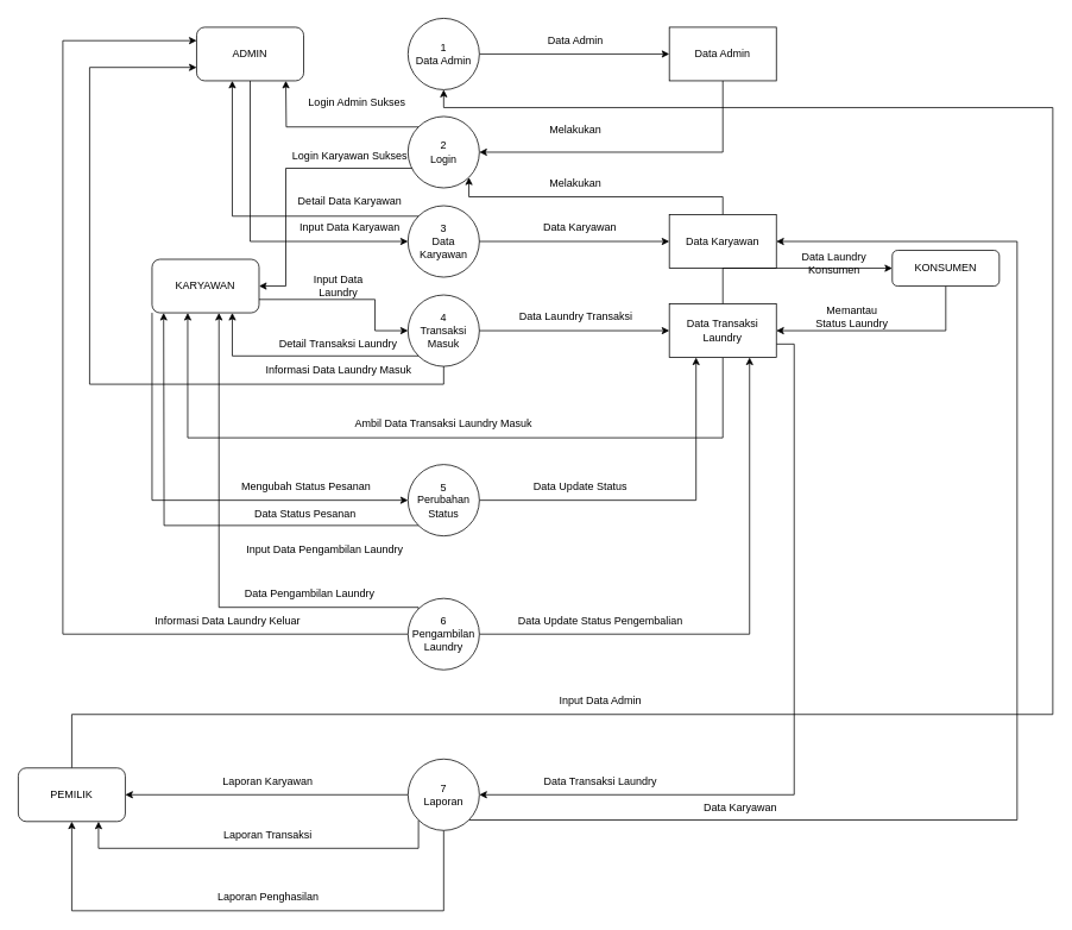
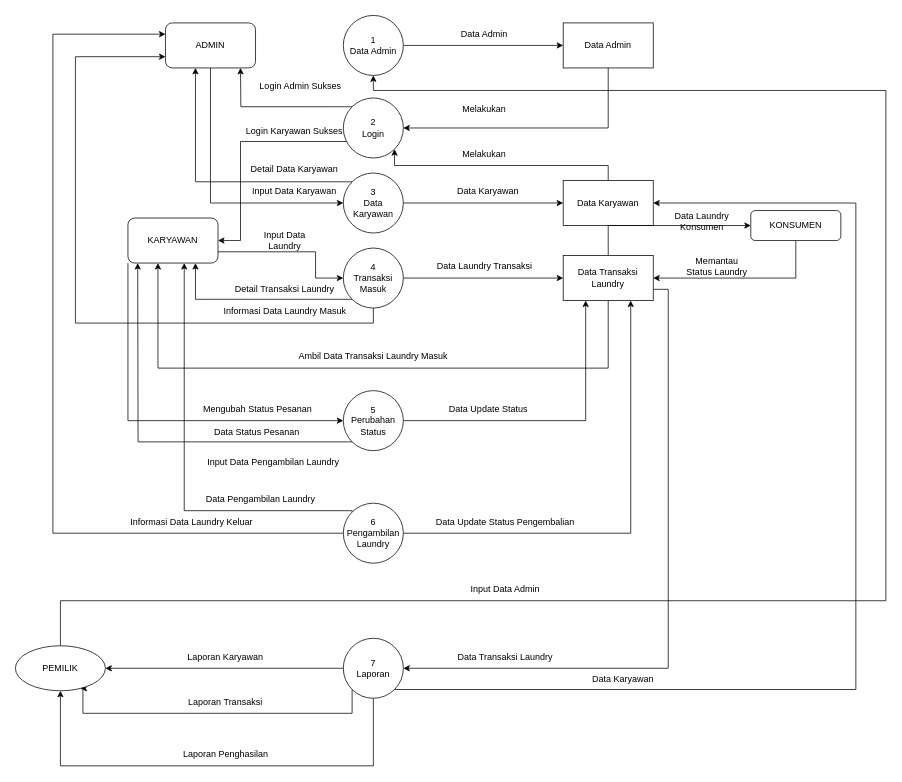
- <mxCell id="64" value="PEMILIK" style="rounded=1;whiteSpace=wrap;html=1;" vertex="1" parent="1"><mxGeometry x="20" y="860" width="120" height="60" as="geometry" /></mxCell>
+ <mxCell id="64" value="PEMILIK" style="ellipse;whiteSpace=wrap;html=1;" vertex="1" parent="1"><mxGeometry x="20" y="860" width="120" height="60" as="geometry" /></mxCell>
